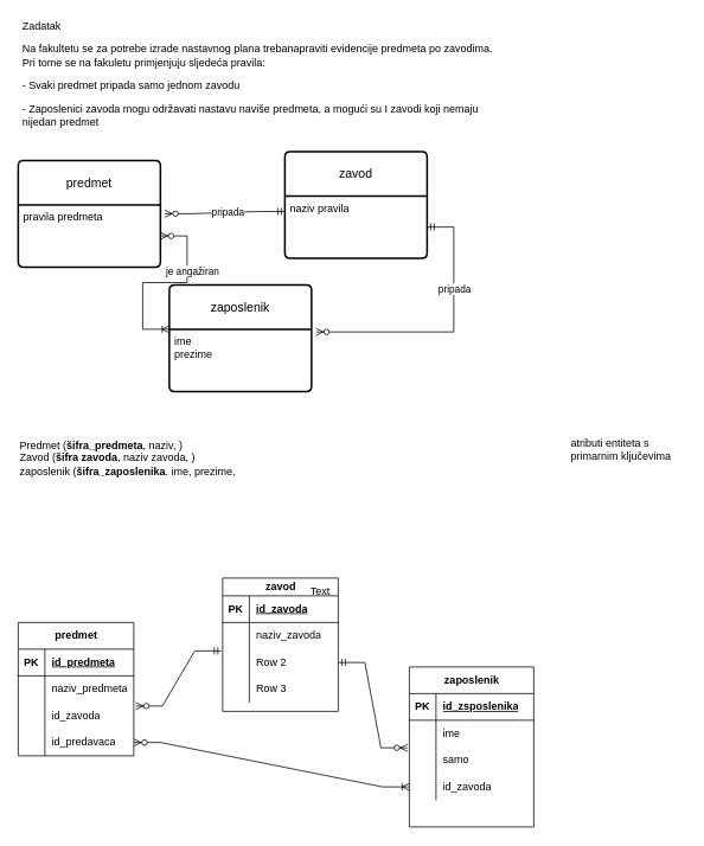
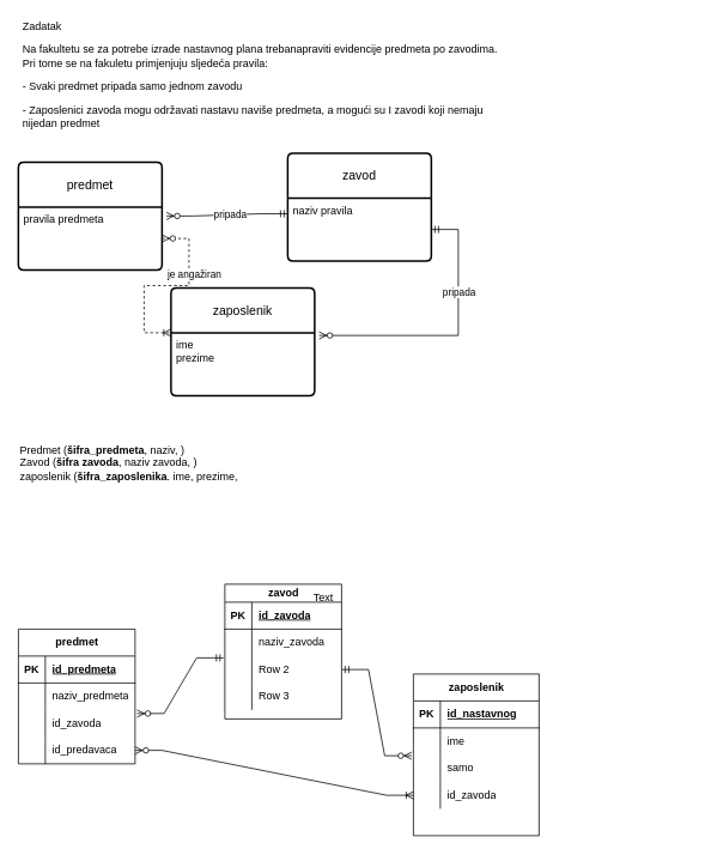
- <mxCell id="55" value="" style="edgeStyle=entityRelationEdgeStyle;fontSize=12;html=1;endArrow=ERoneToMany;startArrow=ERzeroToMany;rounded=0;entryX=0;entryY=0;entryDx=0;entryDy=0;" edge="1" parent="1" source="46" target="50"><mxGeometry width="100" height="100" relative="1" as="geometry"><mxPoint x="310" y="530" as="sourcePoint" /><mxPoint x="220" y="760" as="targetPoint" /></mxGeometry></mxCell>
+ <mxCell id="55" value="" style="edgeStyle=entityRelationEdgeStyle;fontSize=12;html=1;endArrow=ERoneToMany;startArrow=ERzeroToMany;rounded=0;entryX=0;entryY=0;entryDx=0;entryDy=0;dashed=1;" edge="1" parent="1" source="46" target="50"><mxGeometry width="100" height="100" relative="1" as="geometry"><mxPoint x="310" y="530" as="sourcePoint" /><mxPoint x="220" y="760" as="targetPoint" /></mxGeometry></mxCell>
- <mxCell id="59" value="atributi entiteta s primarnim ključevima " style="text;html=1;strokeColor=none;fillColor=none;align=left;verticalAlign=middle;whiteSpace=wrap;rounded=0;" vertex="1" parent="1"><mxGeometry x="640" y="490" width="130" height="30" as="geometry" /></mxCell>
- <mxCell id="33" value="id_zsposlenika" style="shape=partialRectangle;connectable=0;fillColor=none;top=0;left=0;bottom=0;right=0;align=left;spacingLeft=6;fontStyle=5;overflow=hidden;whiteSpace=wrap;html=1;" vertex="1" parent="31"><mxGeometry x="30" width="110" height="30" as="geometry"><mxRectangle width="110" height="30" as="alternateBounds" /></mxGeometry></mxCell>
+ <mxCell id="33" value="id_nastavnog" style="shape=partialRectangle;connectable=0;fillColor=none;top=0;left=0;bottom=0;right=0;align=left;spacingLeft=6;fontStyle=5;overflow=hidden;whiteSpace=wrap;html=1;" vertex="1" parent="31"><mxGeometry x="30" width="110" height="30" as="geometry"><mxRectangle width="110" height="30" as="alternateBounds" /></mxGeometry></mxCell>
